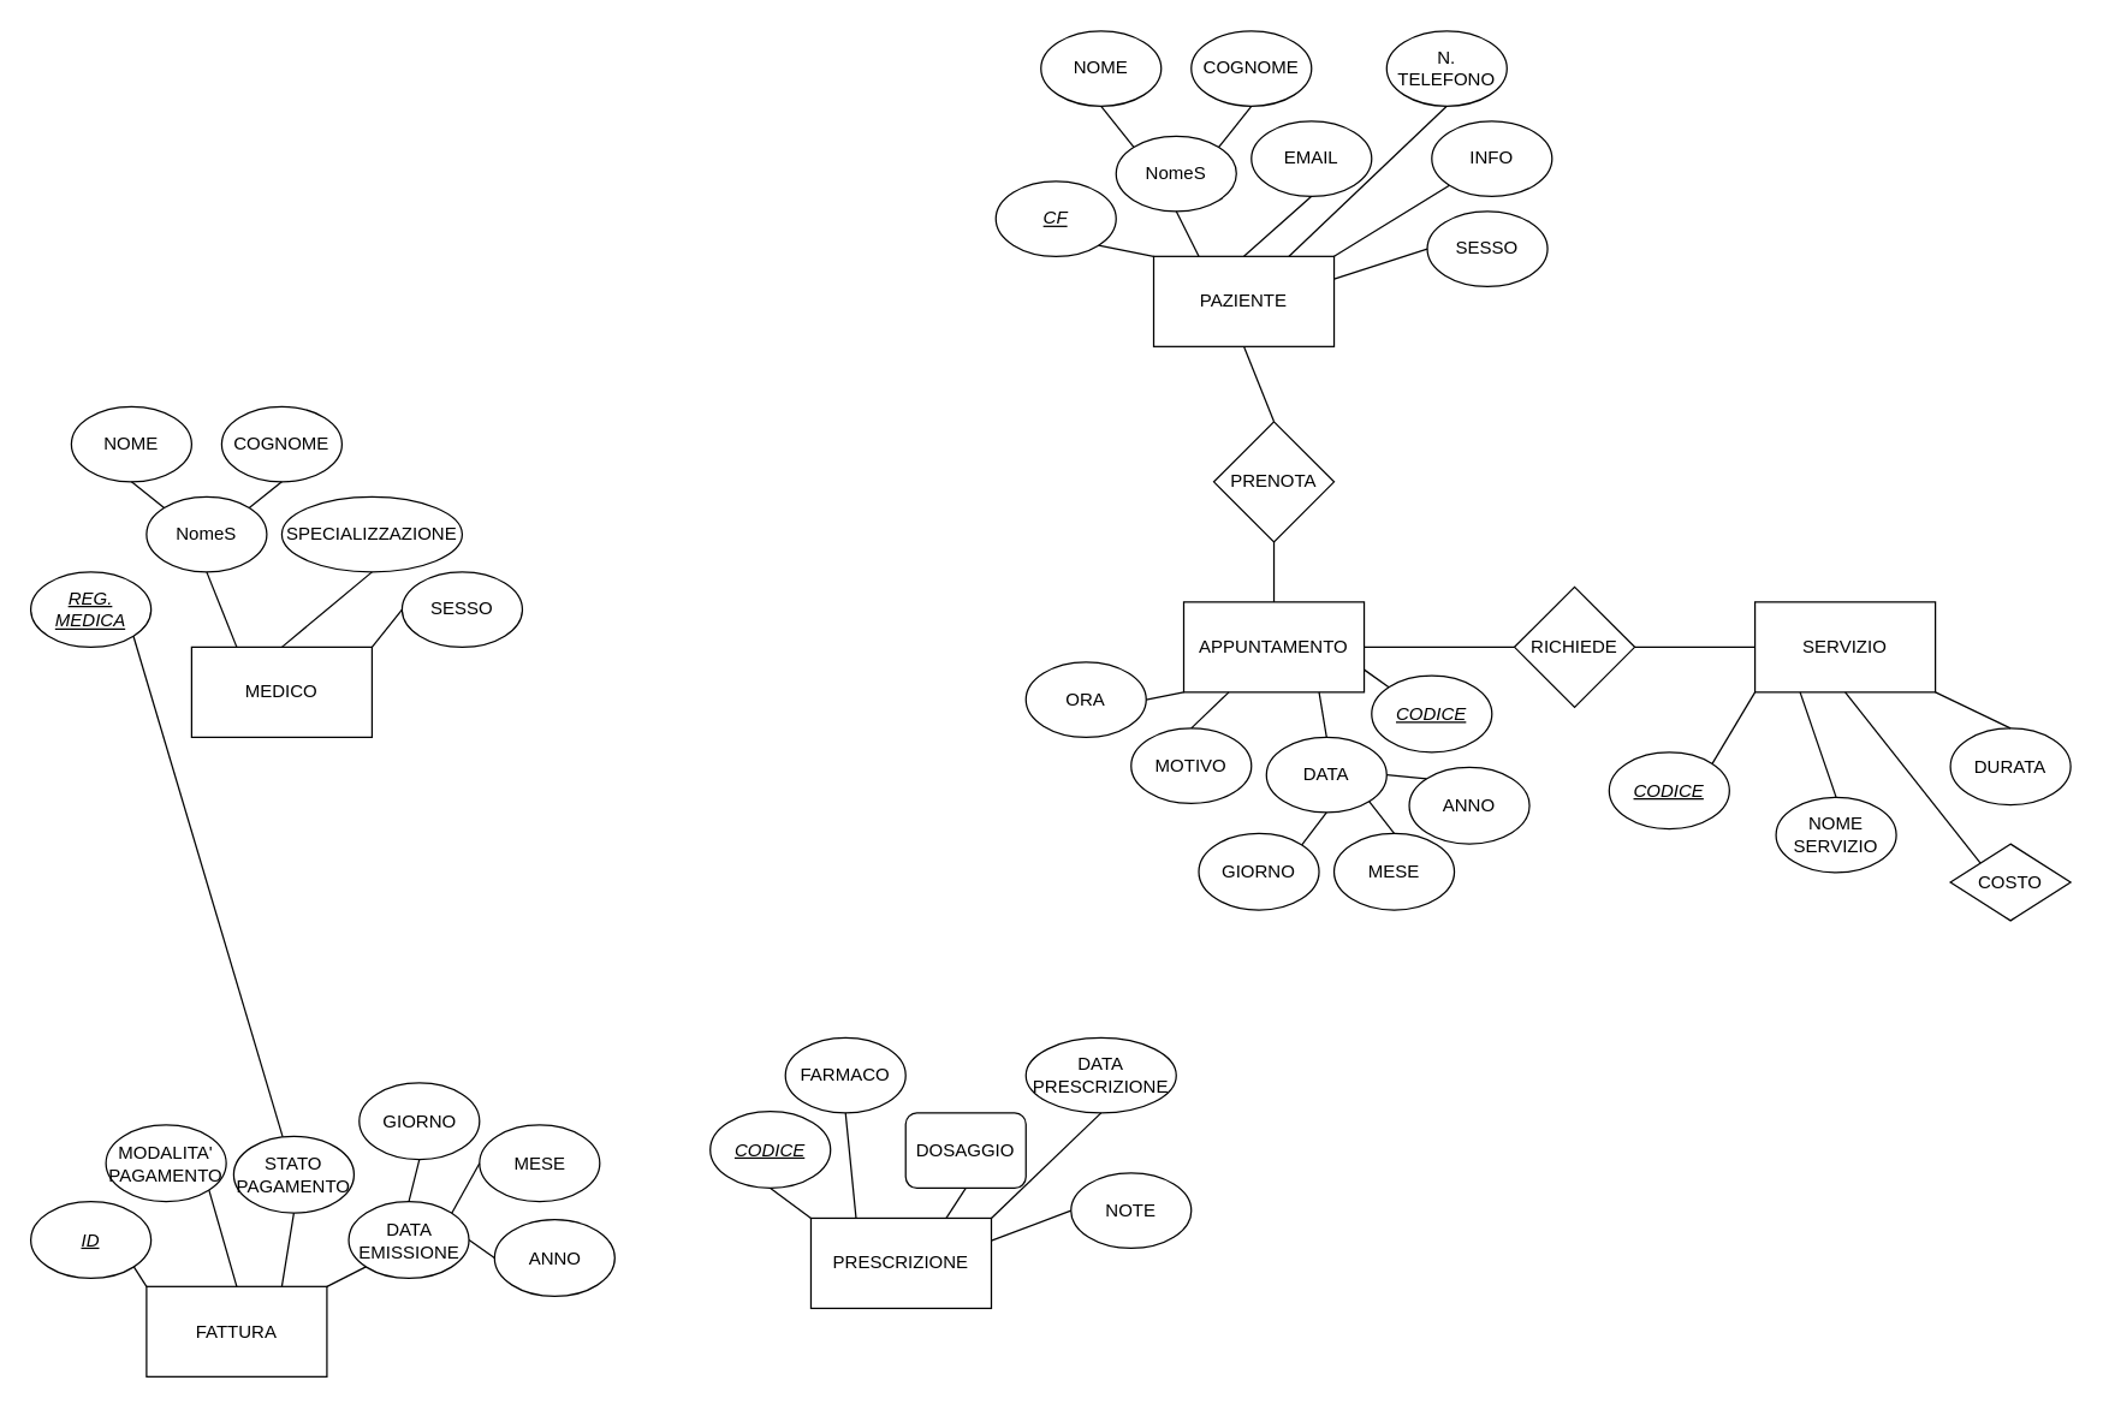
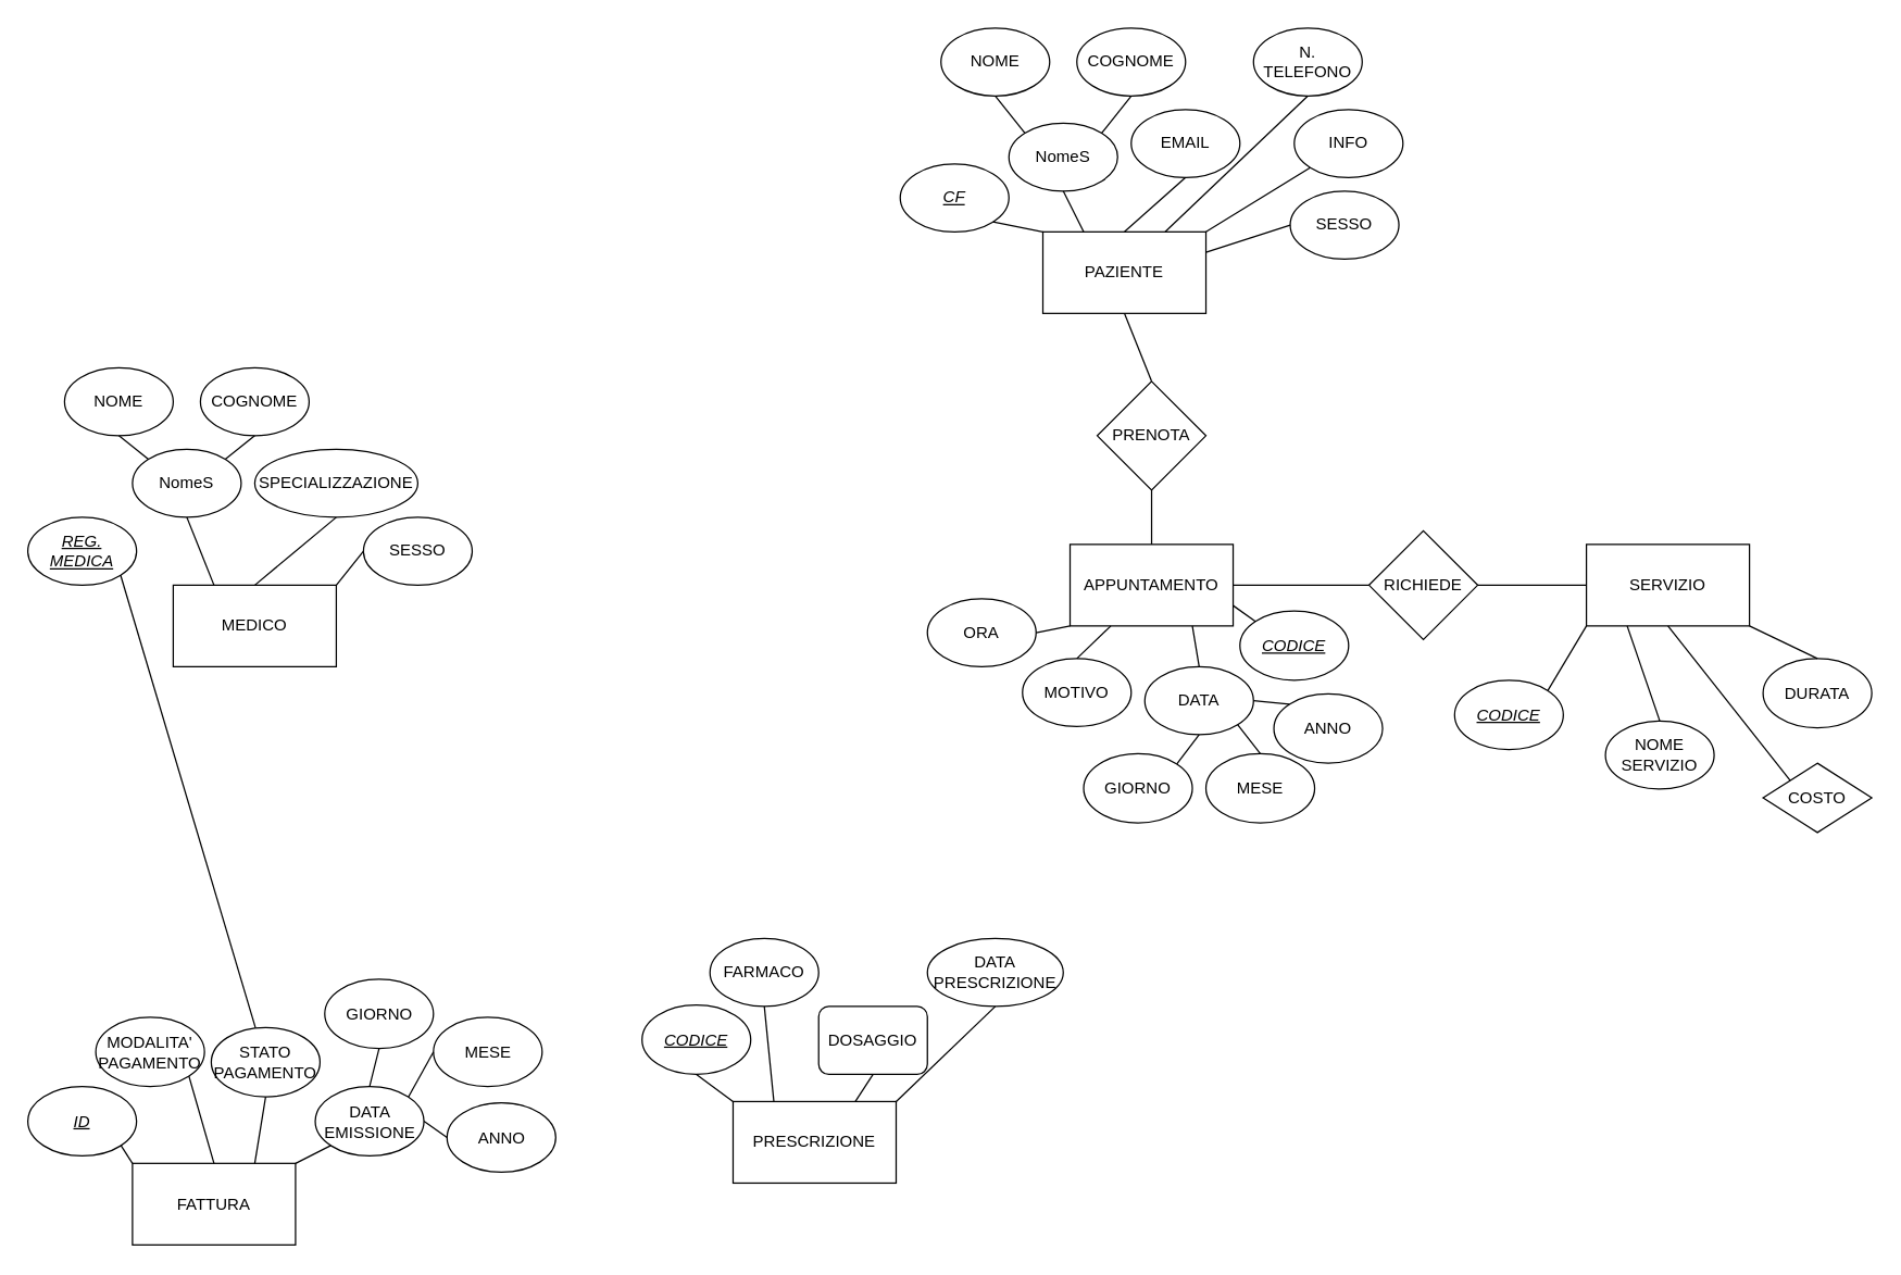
- <mxCell id="58" value="NOTE" style="ellipse;whiteSpace=wrap;html=1;" vertex="1" parent="1"><mxGeometry x="712" y="780" width="80" height="50" as="geometry" /></mxCell>
- <mxCell id="66" value="" style="endArrow=none;html=1;rounded=0;entryX=0;entryY=0.5;entryDx=0;entryDy=0;exitX=1;exitY=0.25;exitDx=0;exitDy=0;" edge="1" parent="1" source="4" target="58"><mxGeometry width="50" height="50" relative="1" as="geometry"><mxPoint x="682" y="1070" as="sourcePoint" /><mxPoint x="732" y="1020" as="targetPoint" /></mxGeometry></mxCell>
